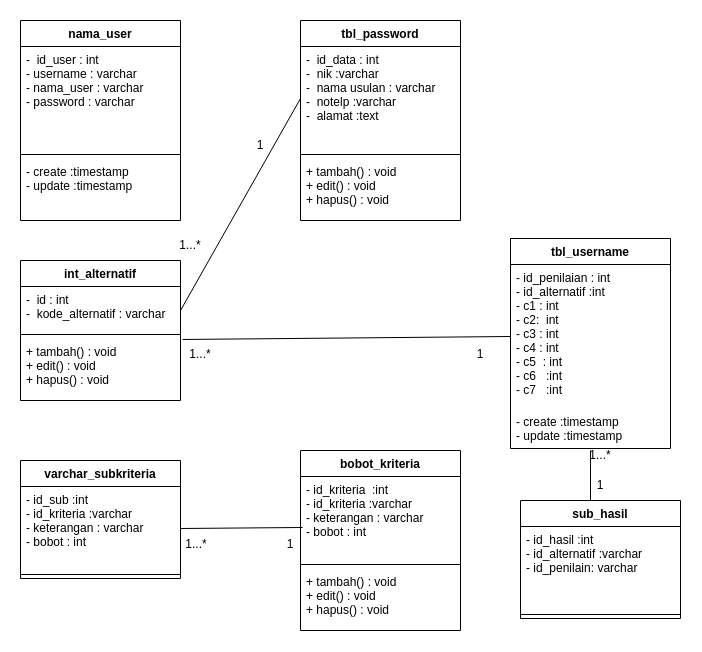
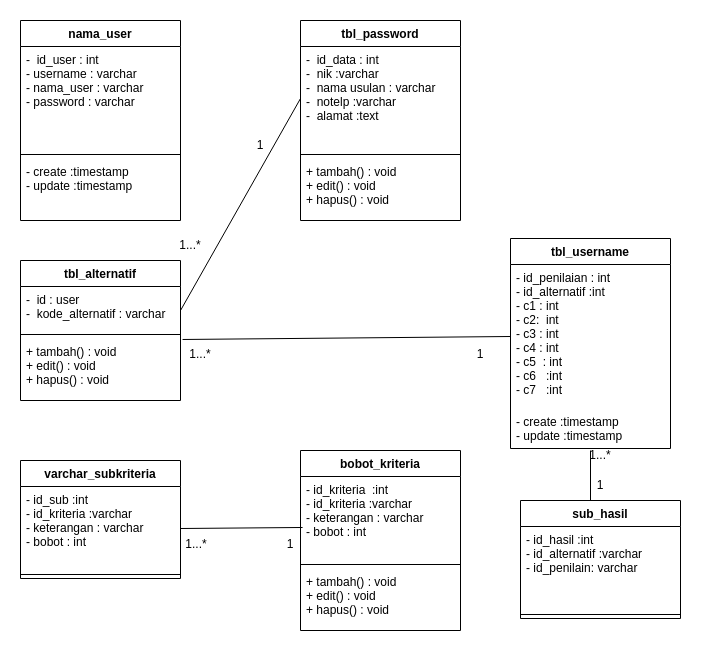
- <mxCell id="6" value="int_alternatif" style="swimlane;fontStyle=1;align=center;verticalAlign=top;childLayout=stackLayout;horizontal=1;startSize=26;horizontalStack=0;resizeParent=1;resizeParentMax=0;resizeLast=0;collapsible=1;marginBottom=0;" vertex="1" parent="1"><mxGeometry x="20" y="260" width="160" height="140" as="geometry" /></mxCell>
+ <mxCell id="6" value="tbl_alternatif" style="swimlane;fontStyle=1;align=center;verticalAlign=top;childLayout=stackLayout;horizontal=1;startSize=26;horizontalStack=0;resizeParent=1;resizeParentMax=0;resizeLast=0;collapsible=1;marginBottom=0;" vertex="1" parent="1"><mxGeometry x="20" y="260" width="160" height="140" as="geometry" /></mxCell>
- <mxCell id="7" value="-  id : int&#10;-  kode_alternatif : varchar" style="text;strokeColor=none;fillColor=none;align=left;verticalAlign=top;spacingLeft=4;spacingRight=4;overflow=hidden;rotatable=0;points=[[0,0.5],[1,0.5]];portConstraint=eastwest;" vertex="1" parent="6"><mxGeometry y="26" width="160" height="44" as="geometry" /></mxCell>
+ <mxCell id="7" value="-  id : user&#10;-  kode_alternatif : varchar" style="text;strokeColor=none;fillColor=none;align=left;verticalAlign=top;spacingLeft=4;spacingRight=4;overflow=hidden;rotatable=0;points=[[0,0.5],[1,0.5]];portConstraint=eastwest;" vertex="1" parent="6"><mxGeometry y="26" width="160" height="44" as="geometry" /></mxCell>
